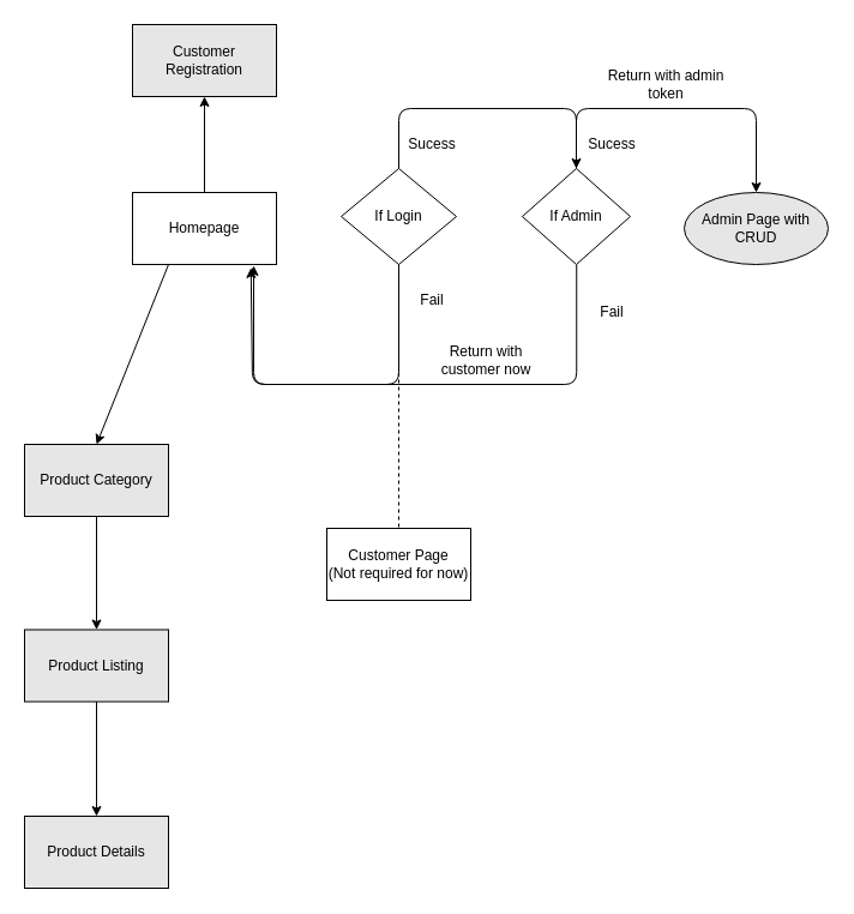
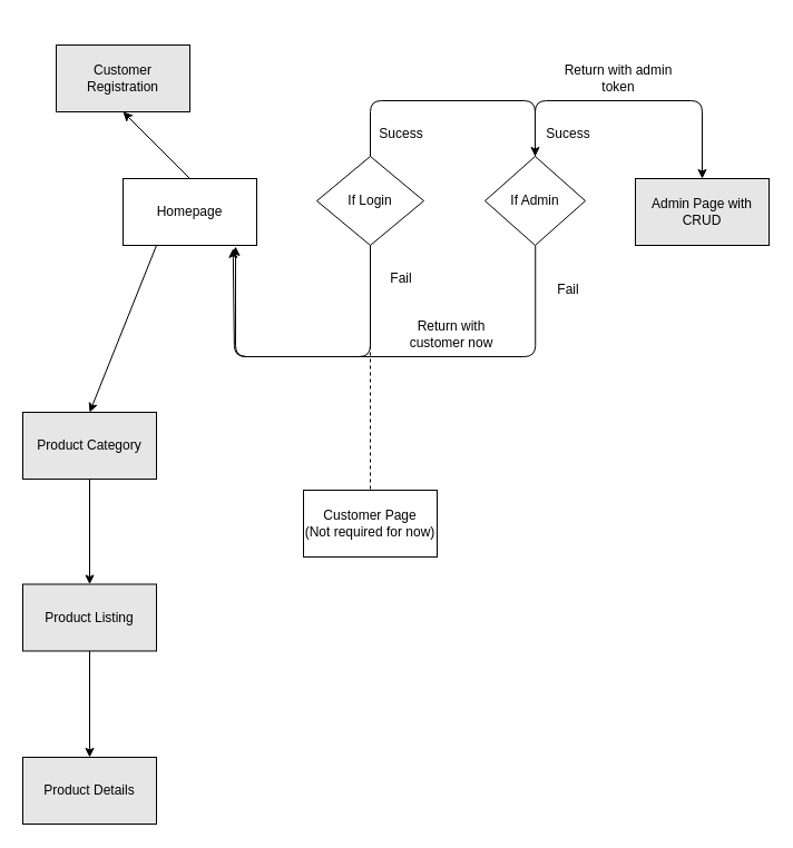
- <mxCell id="16" value="Customer Registration" style="rounded=0;whiteSpace=wrap;html=1;fillColor=#E6E6E6;" parent="1" vertex="1"><mxGeometry x="110" y="20" width="120" height="60" as="geometry" /></mxCell>
+ <mxCell id="16" value="Customer Registration" style="rounded=0;whiteSpace=wrap;html=1;fillColor=#E6E6E6;" parent="1" vertex="1"><mxGeometry x="50" y="40" width="120" height="60" as="geometry" /></mxCell>
- <mxCell id="12" value="Admin Page with CRUD" style="ellipse;whiteSpace=wrap;html=1;fillColor=#E6E6E6;" parent="1" vertex="1"><mxGeometry x="570" y="160" width="120" height="60" as="geometry" /></mxCell>
+ <mxCell id="12" value="Admin Page with CRUD" style="rounded=0;whiteSpace=wrap;html=1;fillColor=#E6E6E6;" parent="1" vertex="1"><mxGeometry x="570" y="160" width="120" height="60" as="geometry" /></mxCell>
